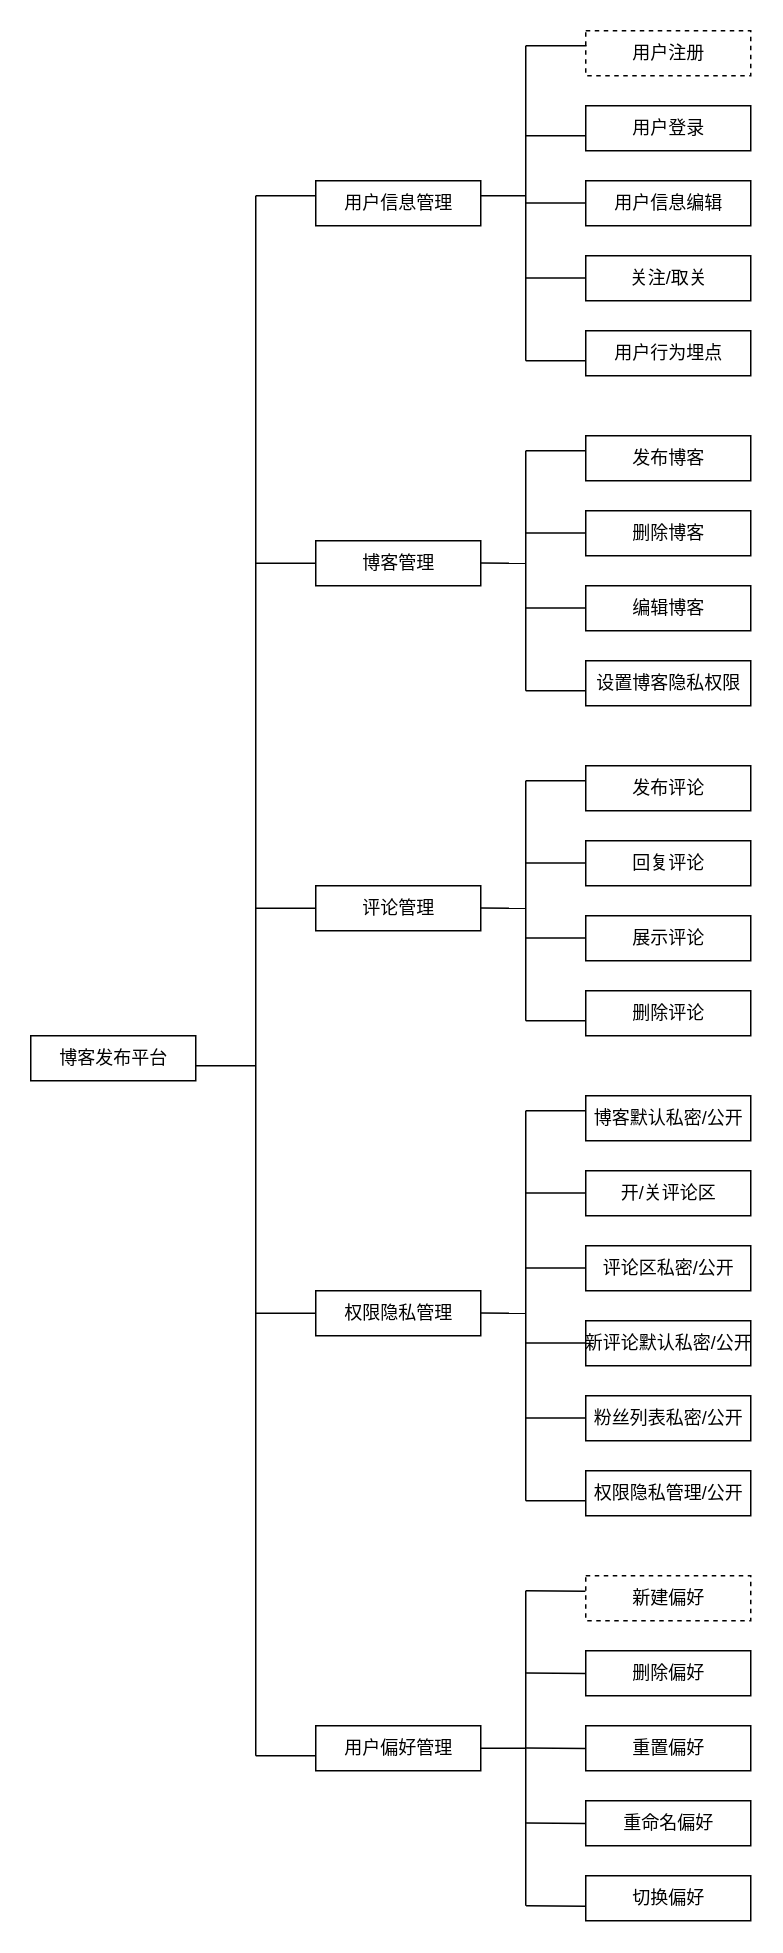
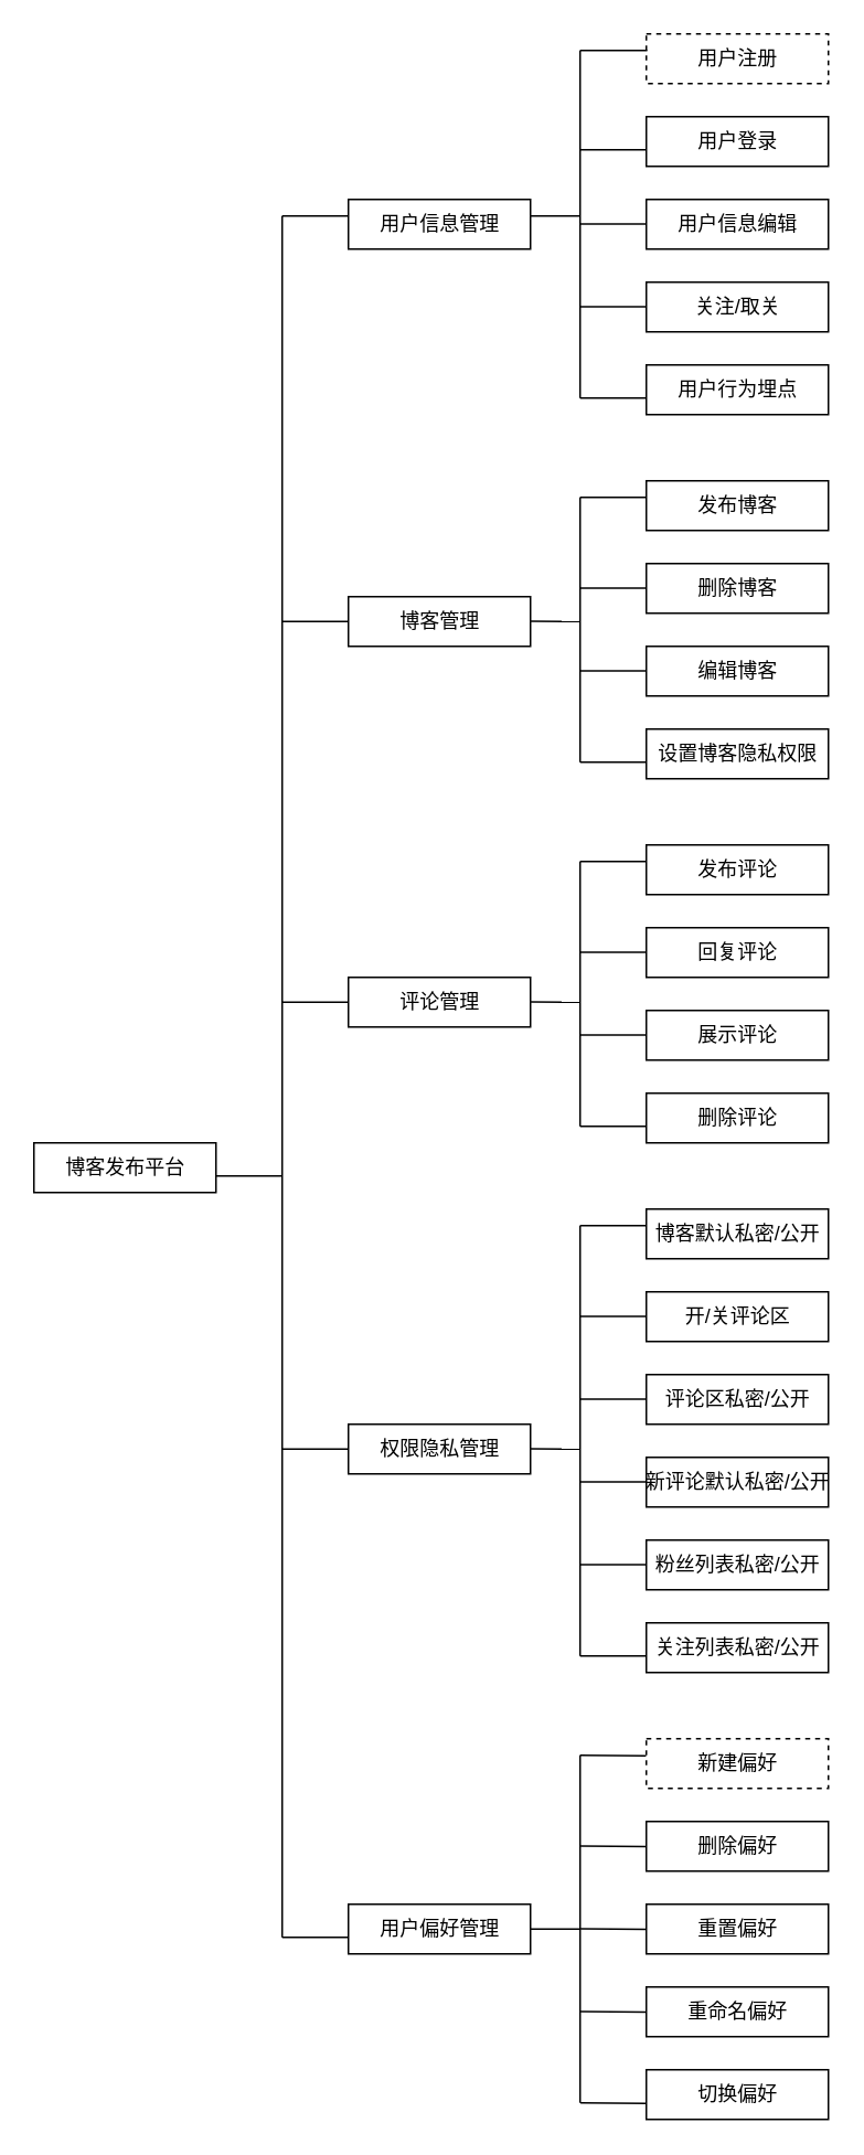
- <mxCell id="25" value="权限隐私管理/公开" style="html=1;" vertex="1" parent="1"><mxGeometry x="390" y="980" width="110" height="30" as="geometry" /></mxCell>
+ <mxCell id="25" value="关注列表私密/公开" style="html=1;" vertex="1" parent="1"><mxGeometry x="390" y="980" width="110" height="30" as="geometry" /></mxCell>
